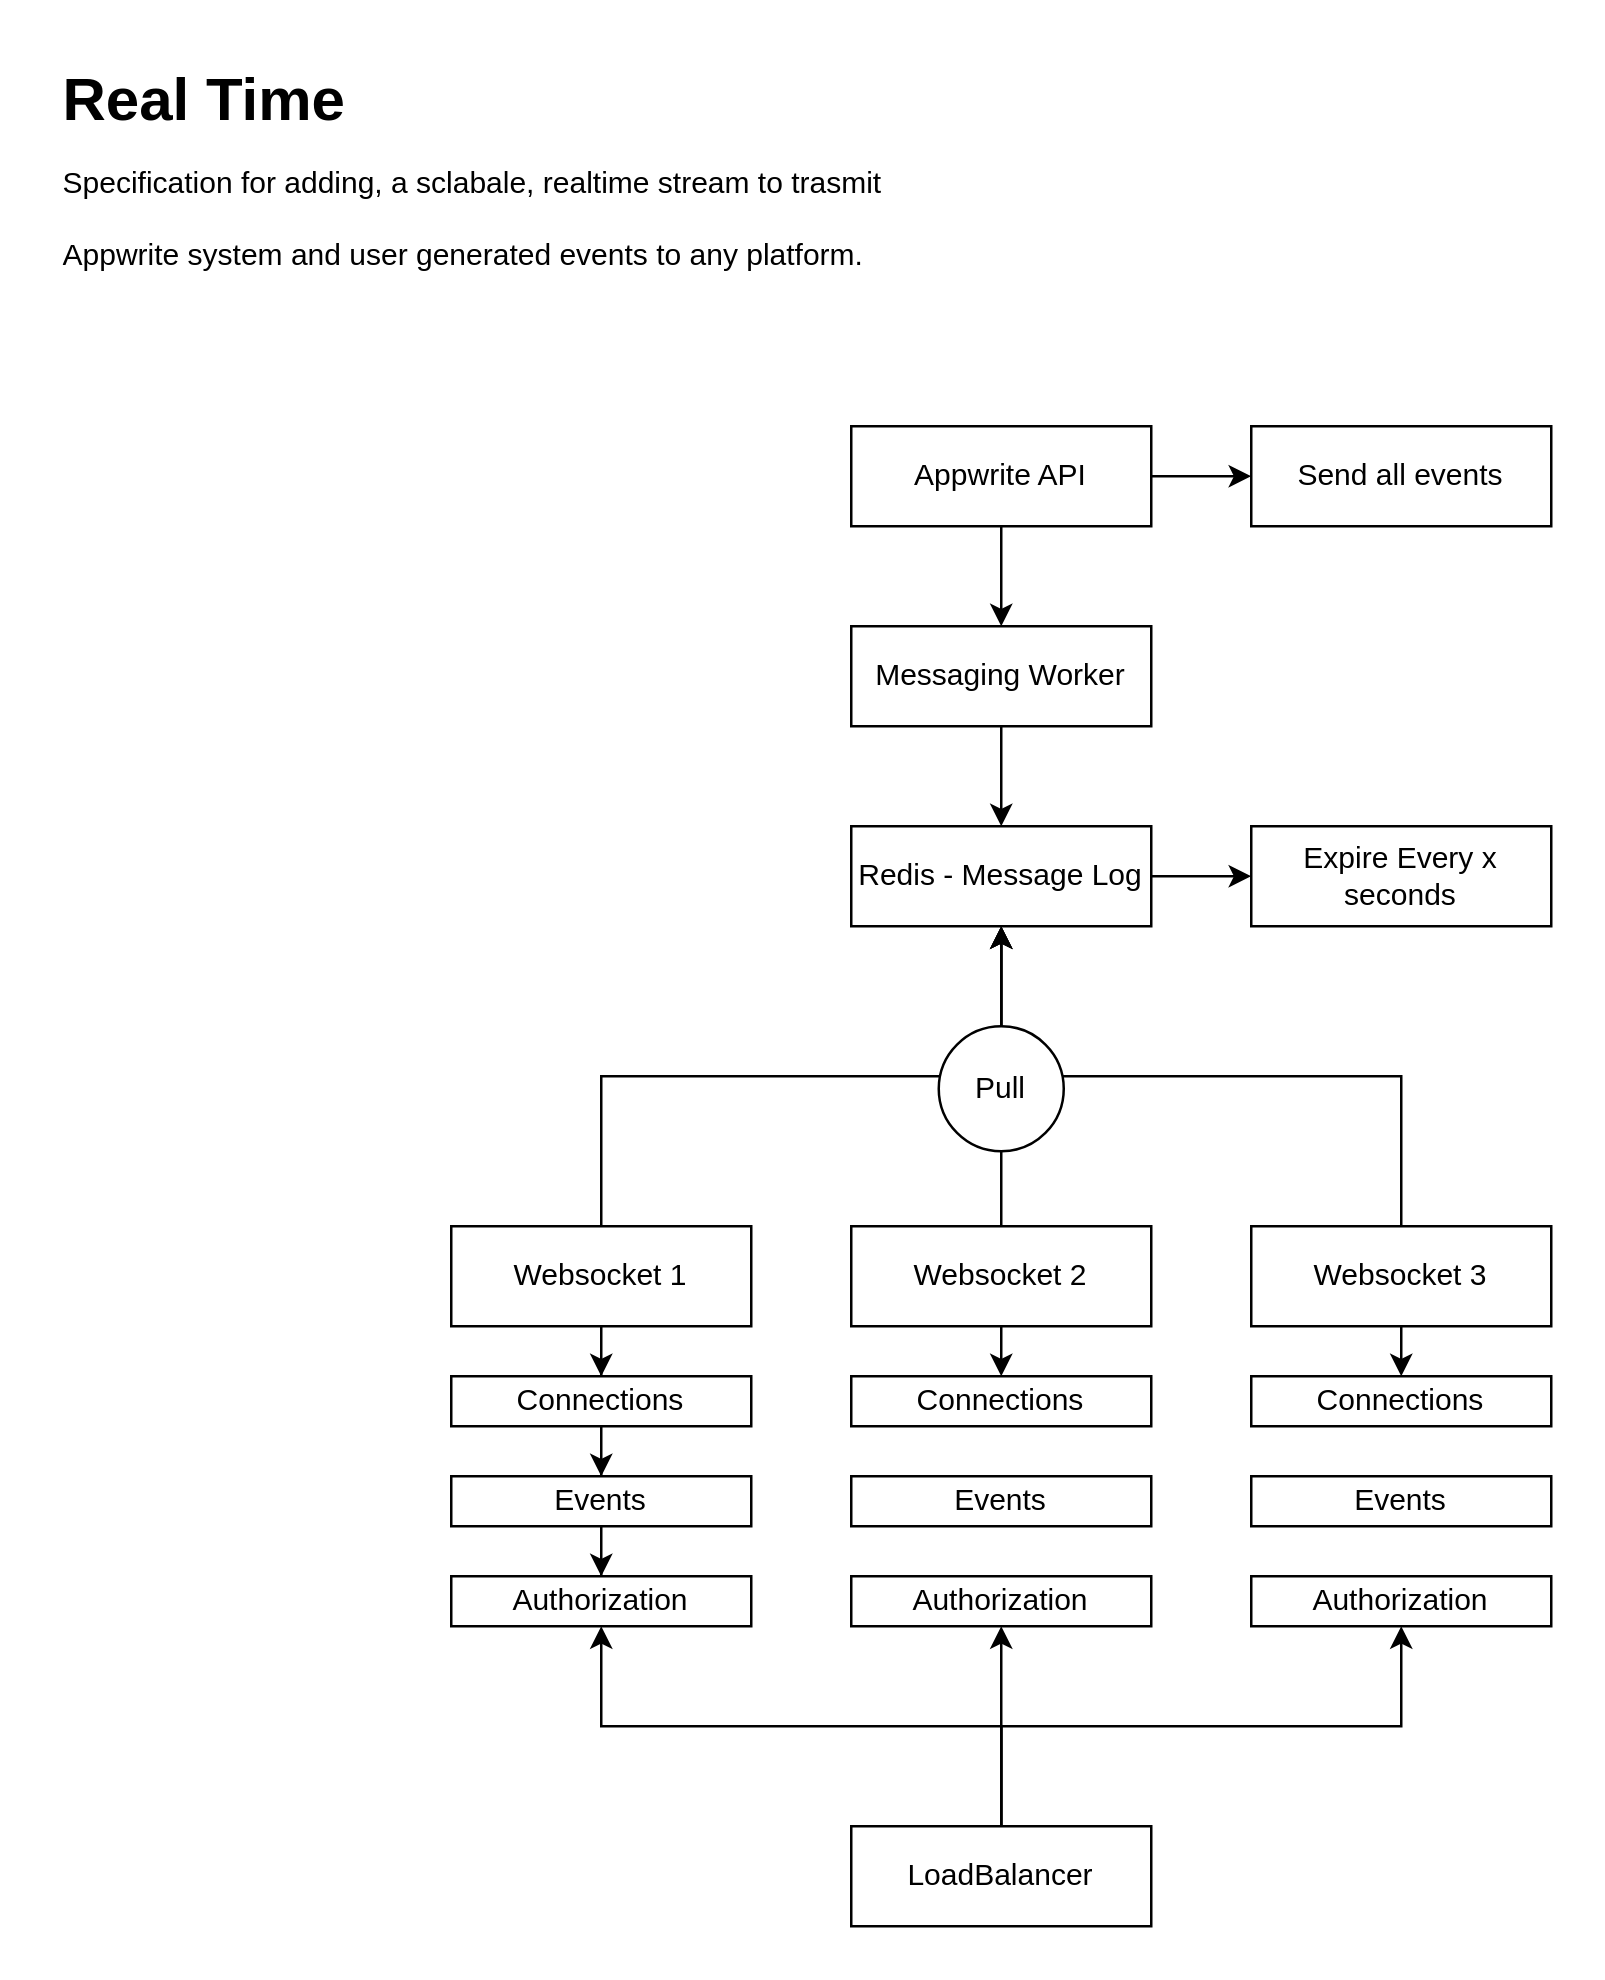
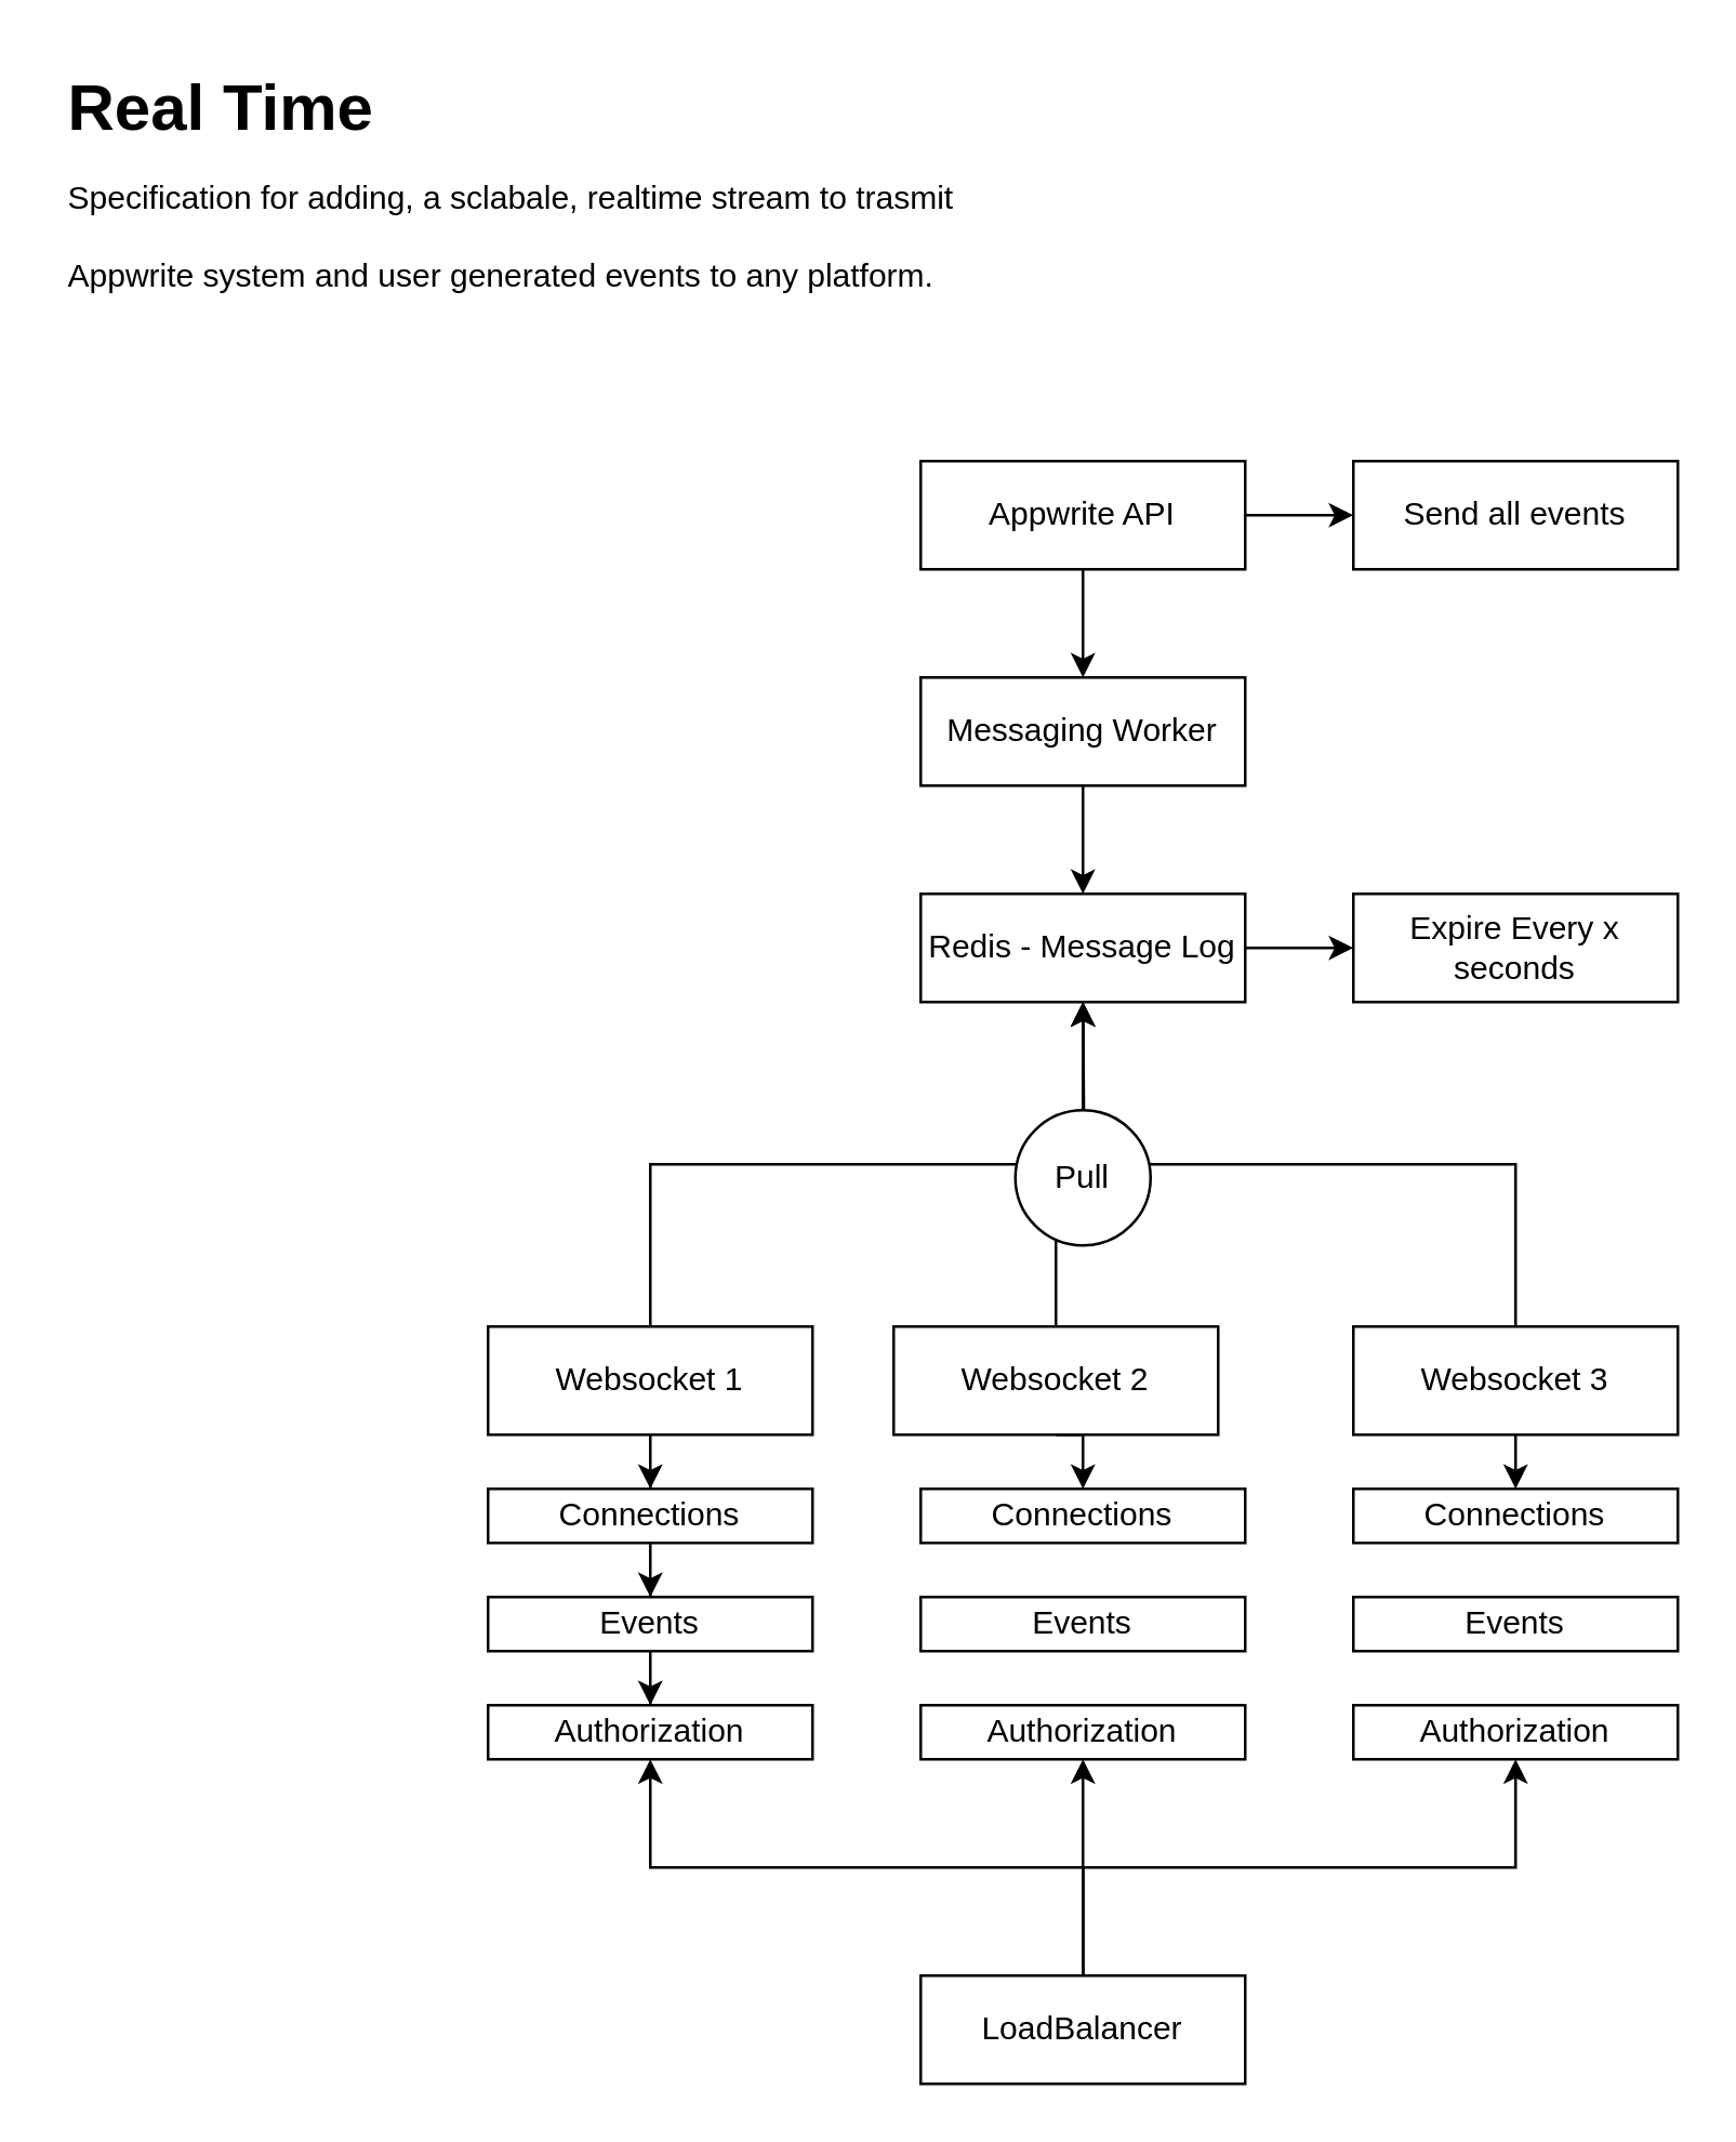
- <mxCell id="21" value="Websocket 2" style="rounded=0;whiteSpace=wrap;html=1;" vertex="1" parent="1"><mxGeometry x="340" y="490" width="120" height="40" as="geometry" /></mxCell>
+ <mxCell id="21" value="Websocket 2" style="rounded=0;whiteSpace=wrap;html=1;" vertex="1" parent="1"><mxGeometry x="330" y="490" width="120" height="40" as="geometry" /></mxCell>
